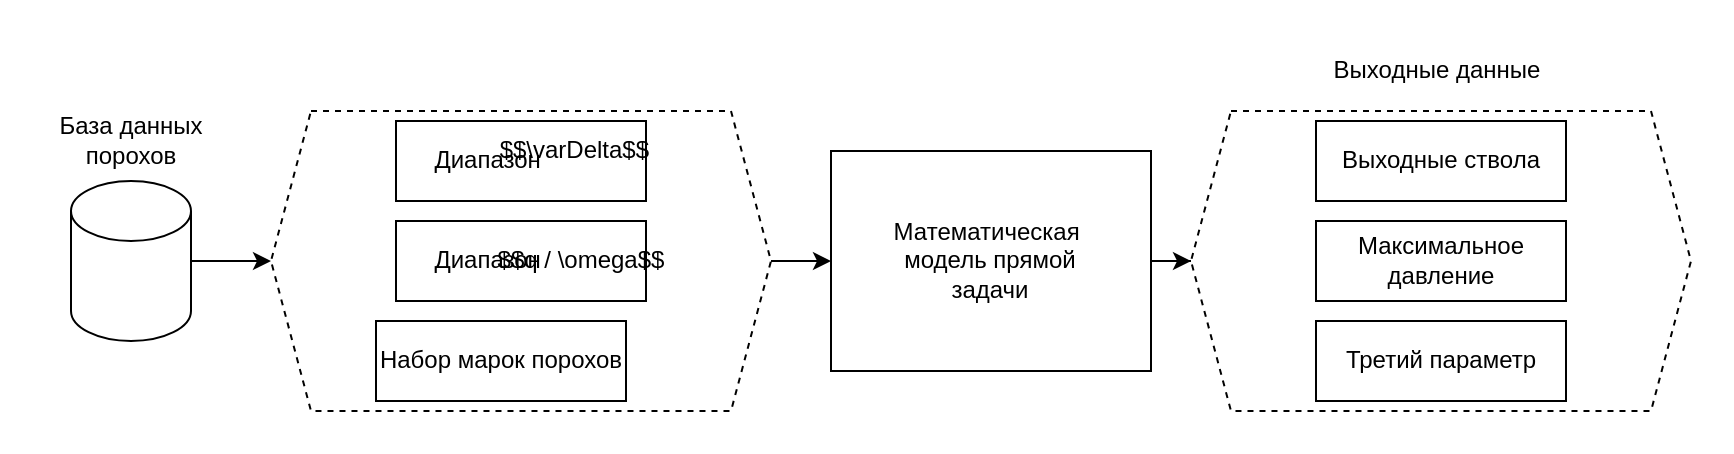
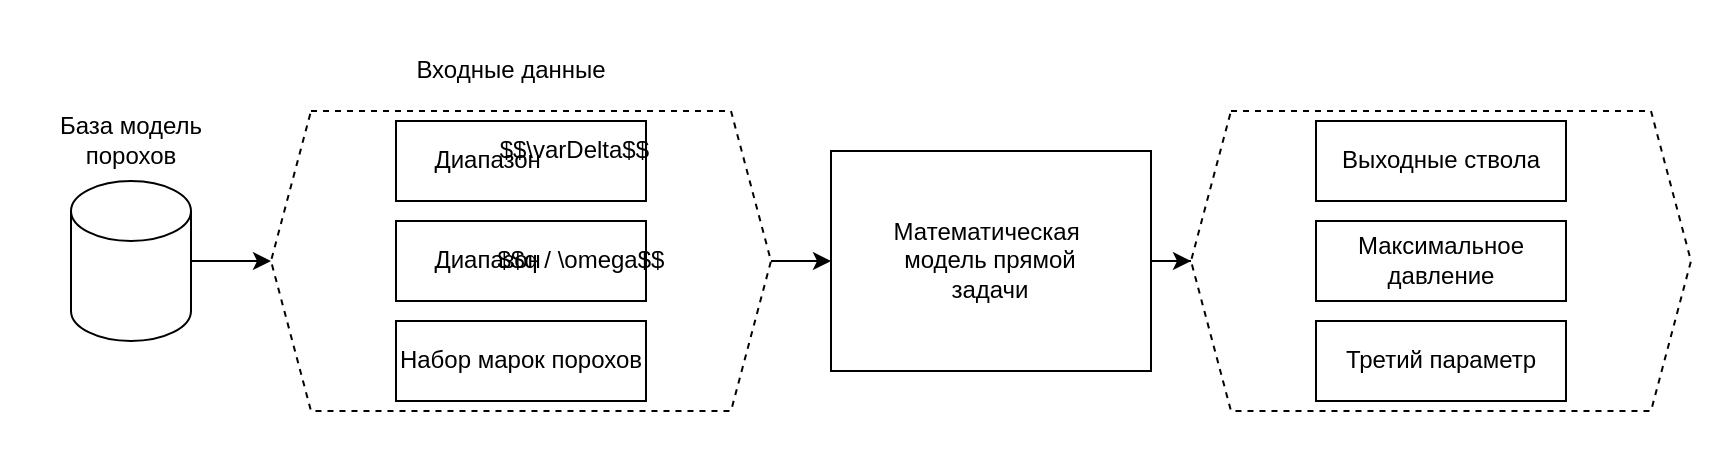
+ <mxCell id="7" value="Входные данные" style="text;html=1;align=center;verticalAlign=middle;resizable=0;points=[];autosize=1;strokeColor=none;fillColor=none;" parent="1" vertex="1"><mxGeometry x="195" y="20" width="120" height="30" as="geometry" /></mxCell>
- <mxCell id="16" value="Выходные данные" style="text;html=1;align=center;verticalAlign=middle;resizable=0;points=[];autosize=1;strokeColor=none;fillColor=none;" vertex="1" parent="1"><mxGeometry x="652.5" y="20" width="130" height="30" as="geometry" /></mxCell>
- <mxCell id="4" value="База данных&lt;div&gt;порохов&lt;/div&gt;" style="text;html=1;align=center;verticalAlign=middle;resizable=0;points=[];autosize=1;strokeColor=none;fillColor=none;" parent="1" vertex="1"><mxGeometry x="20" y="50" width="90" height="40" as="geometry" /></mxCell>
+ <mxCell id="4" value="База модель&lt;div&gt;порохов&lt;/div&gt;" style="text;html=1;align=center;verticalAlign=middle;resizable=0;points=[];autosize=1;strokeColor=none;fillColor=none;" parent="1" vertex="1"><mxGeometry x="20" y="50" width="90" height="40" as="geometry" /></mxCell>
- <mxCell id="11" value="Набор марок порохов" style="rounded=0;whiteSpace=wrap;html=1;" vertex="1" parent="1"><mxGeometry x="187.5" y="160" width="125" height="40" as="geometry" /></mxCell>
+ <mxCell id="11" value="Набор марок порохов" style="rounded=0;whiteSpace=wrap;html=1;" vertex="1" parent="1"><mxGeometry x="197.5" y="160" width="125" height="40" as="geometry" /></mxCell>
